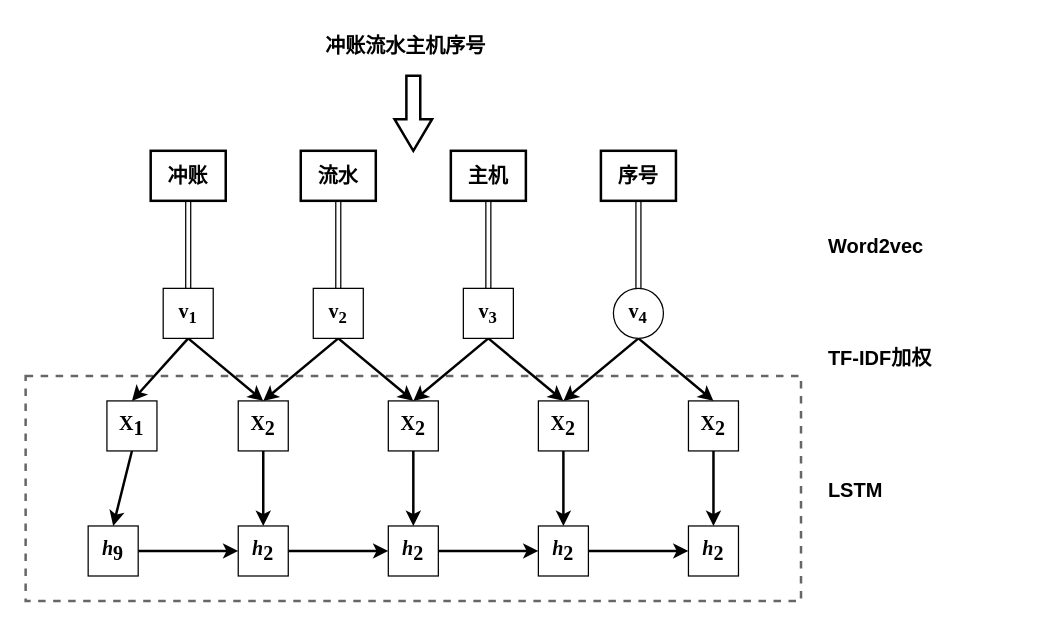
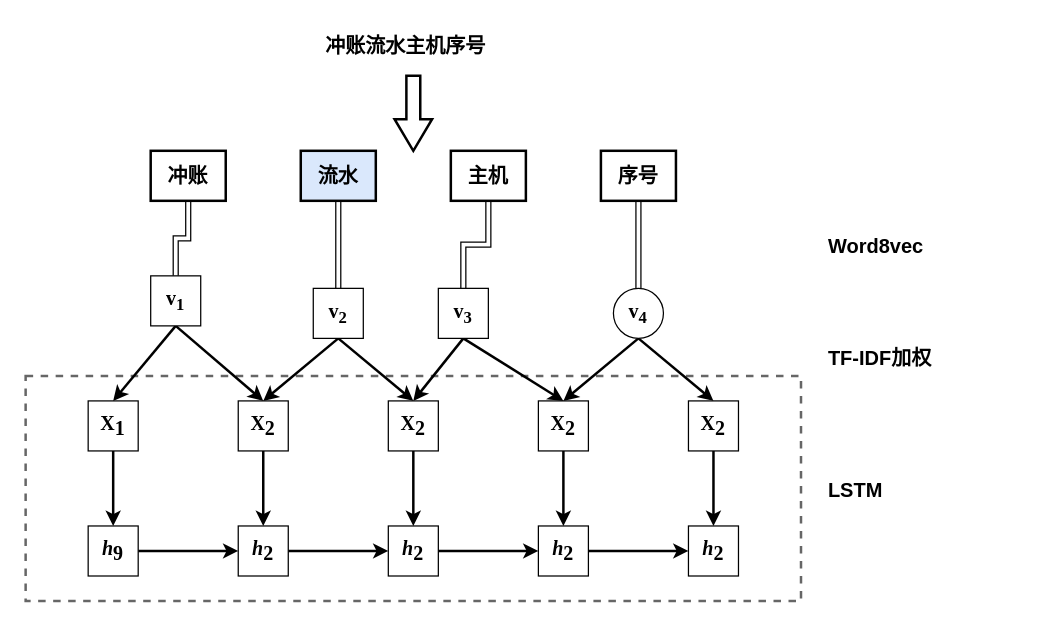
- <mxCell id="9" value="&lt;span&gt;&lt;font face=&quot;宋体&quot; size=&quot;1&quot;&gt;&lt;b style=&quot;font-size: 16px&quot;&gt;流水&lt;/b&gt;&lt;/font&gt;&lt;/span&gt;" style="rounded=0;whiteSpace=wrap;html=1;strokeWidth=2;" vertex="1" parent="1"><mxGeometry x="240" y="120" width="60" height="40" as="geometry" /></mxCell>
+ <mxCell id="9" value="&lt;span&gt;&lt;font face=&quot;宋体&quot; size=&quot;1&quot;&gt;&lt;b style=&quot;font-size: 16px&quot;&gt;流水&lt;/b&gt;&lt;/font&gt;&lt;/span&gt;" style="rounded=0;whiteSpace=wrap;html=1;strokeWidth=2;fillColor=#dae8fc;" vertex="1" parent="1"><mxGeometry x="240" y="120" width="60" height="40" as="geometry" /></mxCell>
- <mxCell id="43" value="&lt;b style=&quot;color: rgb(0 , 0 , 0) ; font-style: normal ; letter-spacing: normal ; text-align: center ; text-indent: 0px ; text-transform: none ; word-spacing: 0px ; background-color: rgb(255 , 255 , 255) ; font-size: 16px&quot;&gt;Word2vec&lt;/b&gt;" style="text;whiteSpace=wrap;html=1;" vertex="1" parent="1"><mxGeometry x="660" y="180" width="160" height="30" as="geometry" /></mxCell>
+ <mxCell id="43" value="&lt;b style=&quot;color: rgb(0 , 0 , 0) ; font-style: normal ; letter-spacing: normal ; text-align: center ; text-indent: 0px ; text-transform: none ; word-spacing: 0px ; background-color: rgb(255 , 255 , 255) ; font-size: 16px&quot;&gt;Word8vec&lt;/b&gt;" style="text;whiteSpace=wrap;html=1;" vertex="1" parent="1"><mxGeometry x="660" y="180" width="160" height="30" as="geometry" /></mxCell>
- <mxCell id="12" value="&lt;font face=&quot;Times New Roman&quot; style=&quot;font-size: 16px&quot;&gt;&lt;b&gt;v&lt;/b&gt;&lt;b&gt;&lt;sub&gt;1&lt;/sub&gt;&lt;/b&gt;&lt;/font&gt;" style="rounded=0;whiteSpace=wrap;html=1;perimeterSpacing=0;strokeWidth=1;" vertex="1" parent="1"><mxGeometry x="130" y="230" width="40" height="40" as="geometry" /></mxCell>
+ <mxCell id="12" value="&lt;font face=&quot;Times New Roman&quot; style=&quot;font-size: 16px&quot;&gt;&lt;b&gt;v&lt;/b&gt;&lt;b&gt;&lt;sub&gt;1&lt;/sub&gt;&lt;/b&gt;&lt;/font&gt;" style="rounded=0;whiteSpace=wrap;html=1;perimeterSpacing=0;strokeWidth=1;" vertex="1" parent="1"><mxGeometry x="120" y="220" width="40" height="40" as="geometry" /></mxCell>
- <mxCell id="15" value="&lt;font style=&quot;font-size: 16px&quot;&gt;&lt;b style=&quot;font-family: &amp;#34;times new roman&amp;#34;&quot;&gt;v&lt;/b&gt;&lt;b style=&quot;font-family: &amp;#34;times new roman&amp;#34;&quot;&gt;&lt;sub&gt;3&lt;/sub&gt;&lt;/b&gt;&lt;/font&gt;" style="rounded=0;whiteSpace=wrap;html=1;strokeWidth=1;" vertex="1" parent="1"><mxGeometry x="370" y="230" width="40" height="40" as="geometry" /></mxCell>
+ <mxCell id="15" value="&lt;font style=&quot;font-size: 16px&quot;&gt;&lt;b style=&quot;font-family: &amp;#34;times new roman&amp;#34;&quot;&gt;v&lt;/b&gt;&lt;b style=&quot;font-family: &amp;#34;times new roman&amp;#34;&quot;&gt;&lt;sub&gt;3&lt;/sub&gt;&lt;/b&gt;&lt;/font&gt;" style="rounded=0;whiteSpace=wrap;html=1;strokeWidth=1;" vertex="1" parent="1"><mxGeometry x="350" y="230" width="40" height="40" as="geometry" /></mxCell>
- <mxCell id="31" value="&lt;b style=&quot;font-family: &amp;#34;times new roman&amp;#34; ; font-size: 16px&quot;&gt;&lt;font style=&quot;font-size: 16px&quot;&gt;X&lt;/font&gt;&lt;sub&gt;&lt;font style=&quot;font-size: 16px&quot;&gt;1&lt;/font&gt;&lt;/sub&gt;&lt;/b&gt;" style="rounded=0;whiteSpace=wrap;html=1;" vertex="1" parent="1"><mxGeometry x="85" y="320" width="40" height="40" as="geometry" /></mxCell>
+ <mxCell id="31" value="&lt;b style=&quot;font-family: &amp;#34;times new roman&amp;#34; ; font-size: 16px&quot;&gt;&lt;font style=&quot;font-size: 16px&quot;&gt;X&lt;/font&gt;&lt;sub&gt;&lt;font style=&quot;font-size: 16px&quot;&gt;1&lt;/font&gt;&lt;/sub&gt;&lt;/b&gt;" style="rounded=0;whiteSpace=wrap;html=1;" vertex="1" parent="1"><mxGeometry x="70" y="320" width="40" height="40" as="geometry" /></mxCell>
